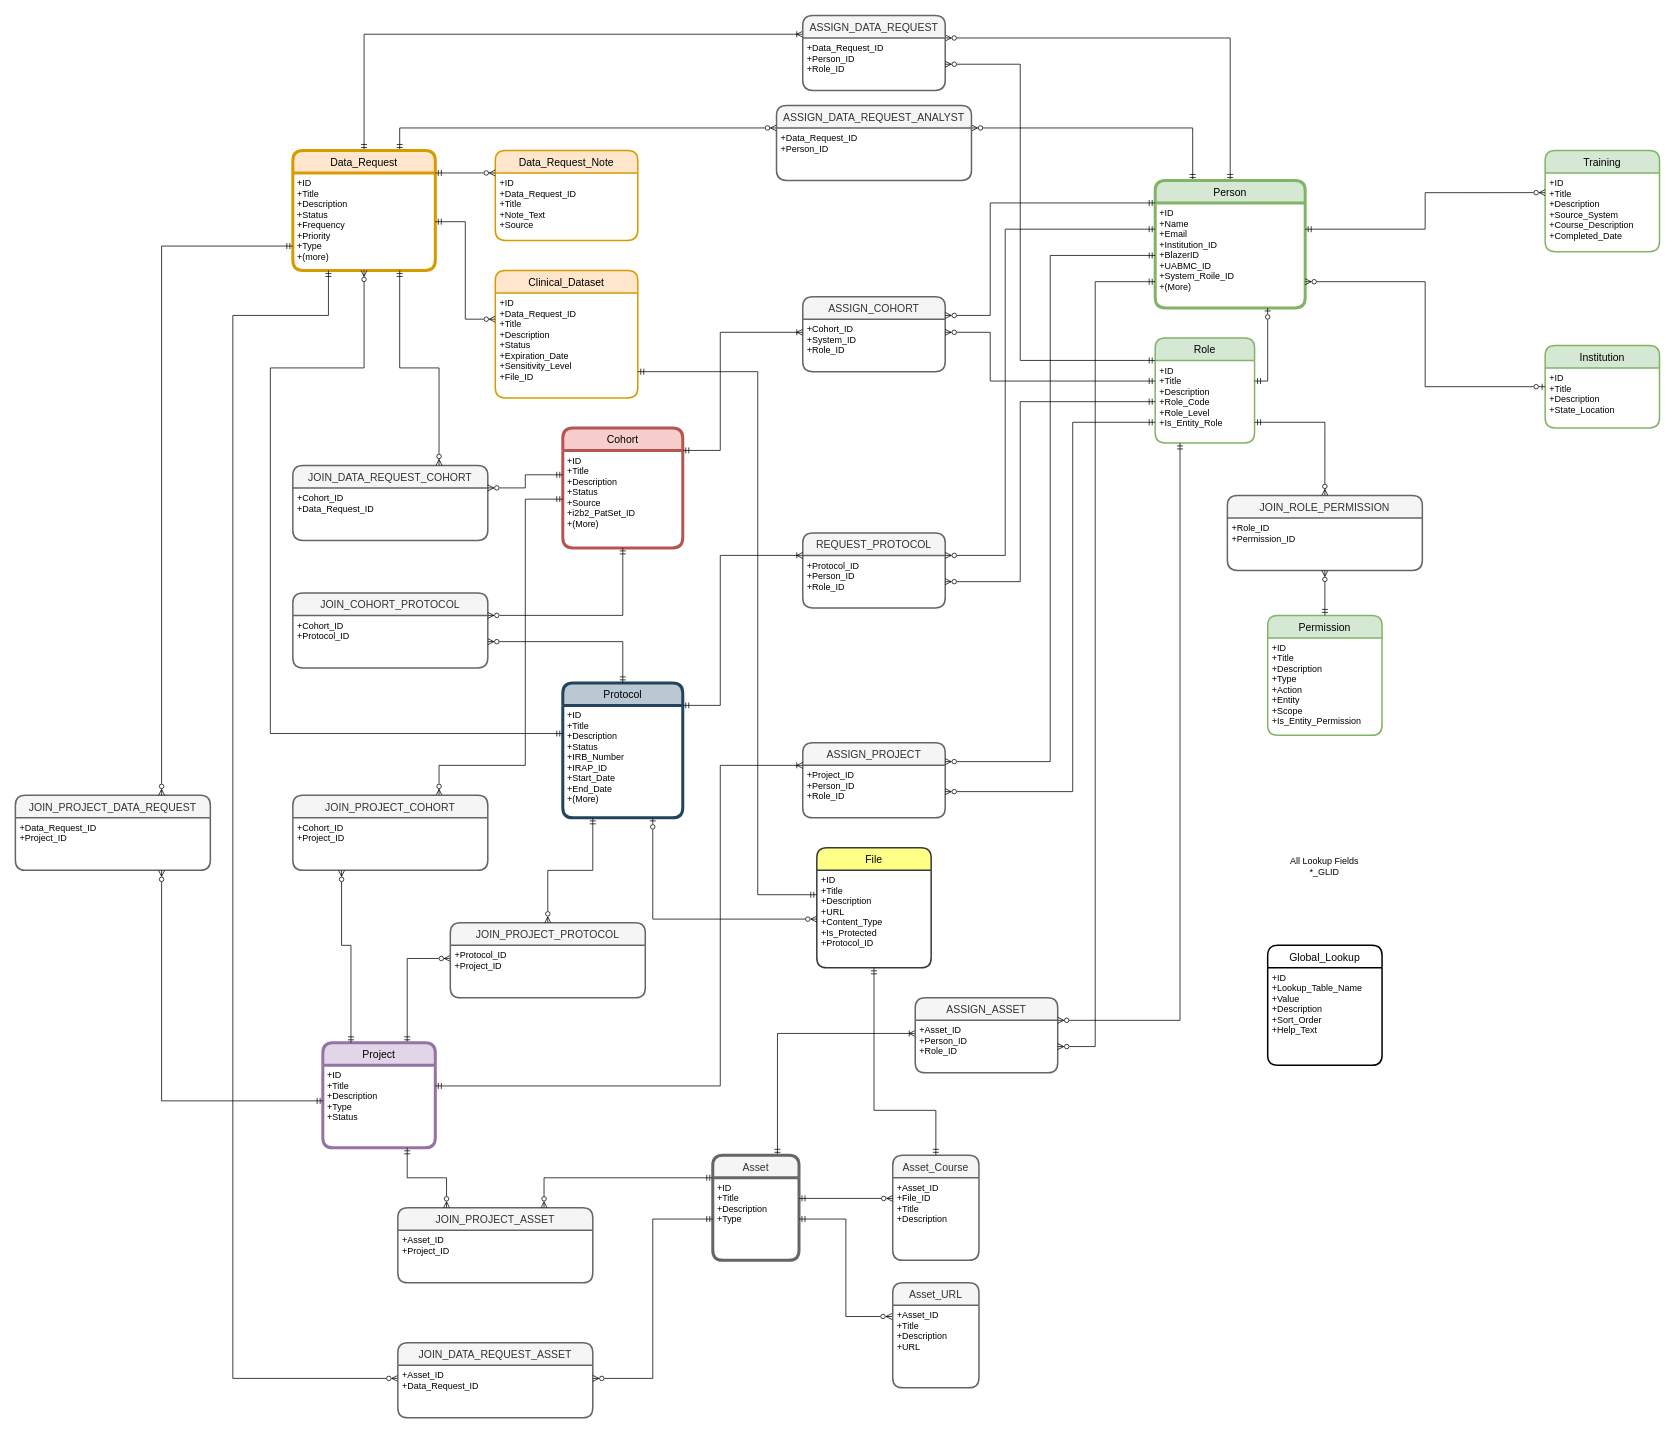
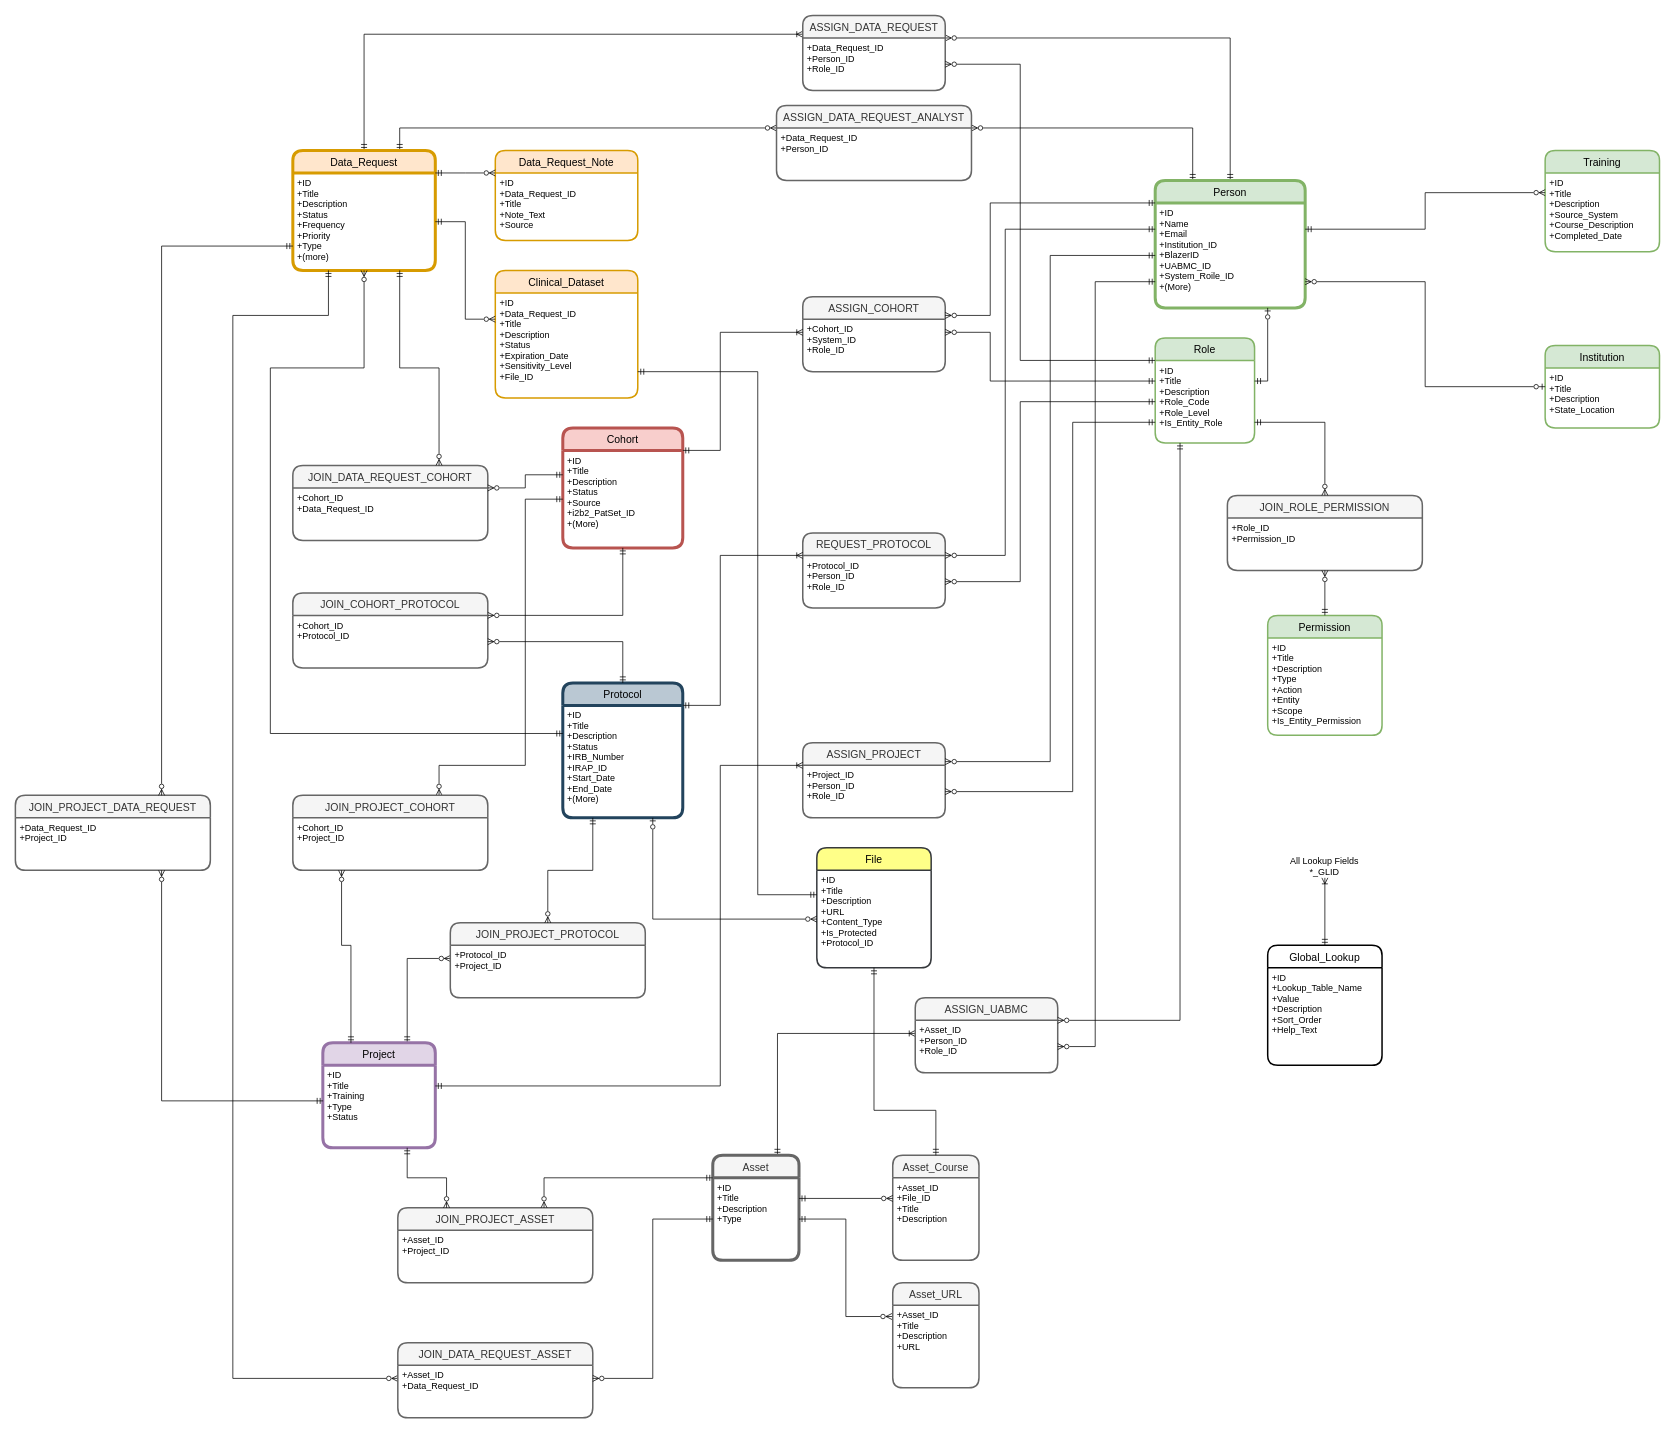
+ <mxCell id="40" style="edgeStyle=orthogonalEdgeStyle;rounded=0;orthogonalLoop=1;jettySize=auto;html=1;exitX=0.5;exitY=0;exitDx=0;exitDy=0;entryX=0.5;entryY=1;entryDx=0;entryDy=0;startArrow=ERmandOne;startFill=0;endArrow=ERoneToMany;endFill=0;" edge="1" parent="1" source="41" target="107"><mxGeometry relative="1" as="geometry" /></mxCell>
- <mxCell id="51" value="ASSIGN_ASSET" style="swimlane;childLayout=stackLayout;horizontal=1;startSize=30;horizontalStack=0;rounded=1;fontSize=14;fontStyle=0;strokeWidth=2;resizeParent=0;resizeLast=1;shadow=0;dashed=0;align=center;fillColor=#f5f5f5;strokeColor=#666666;fontColor=#333333;" vertex="1" parent="1"><mxGeometry x="1220" y="1330" width="190" height="100" as="geometry" /></mxCell>
+ <mxCell id="51" value="ASSIGN_UABMC" style="swimlane;childLayout=stackLayout;horizontal=1;startSize=30;horizontalStack=0;rounded=1;fontSize=14;fontStyle=0;strokeWidth=2;resizeParent=0;resizeLast=1;shadow=0;dashed=0;align=center;fillColor=#f5f5f5;strokeColor=#666666;fontColor=#333333;" vertex="1" parent="1"><mxGeometry x="1220" y="1330" width="190" height="100" as="geometry" /></mxCell>
- <mxCell id="12" value="+ID&#10;+Title&#10;+Description&#10;+Type&#10;+Status" style="align=left;strokeColor=none;fillColor=none;spacingLeft=4;fontSize=12;verticalAlign=top;resizable=0;rotatable=0;part=1;" vertex="1" parent="11"><mxGeometry y="30" width="150" height="110" as="geometry" /></mxCell>
+ <mxCell id="12" value="+ID&#10;+Title&#10;+Training&#10;+Type&#10;+Status" style="align=left;strokeColor=none;fillColor=none;spacingLeft=4;fontSize=12;verticalAlign=top;resizable=0;rotatable=0;part=1;" vertex="1" parent="11"><mxGeometry y="30" width="150" height="110" as="geometry" /></mxCell>
